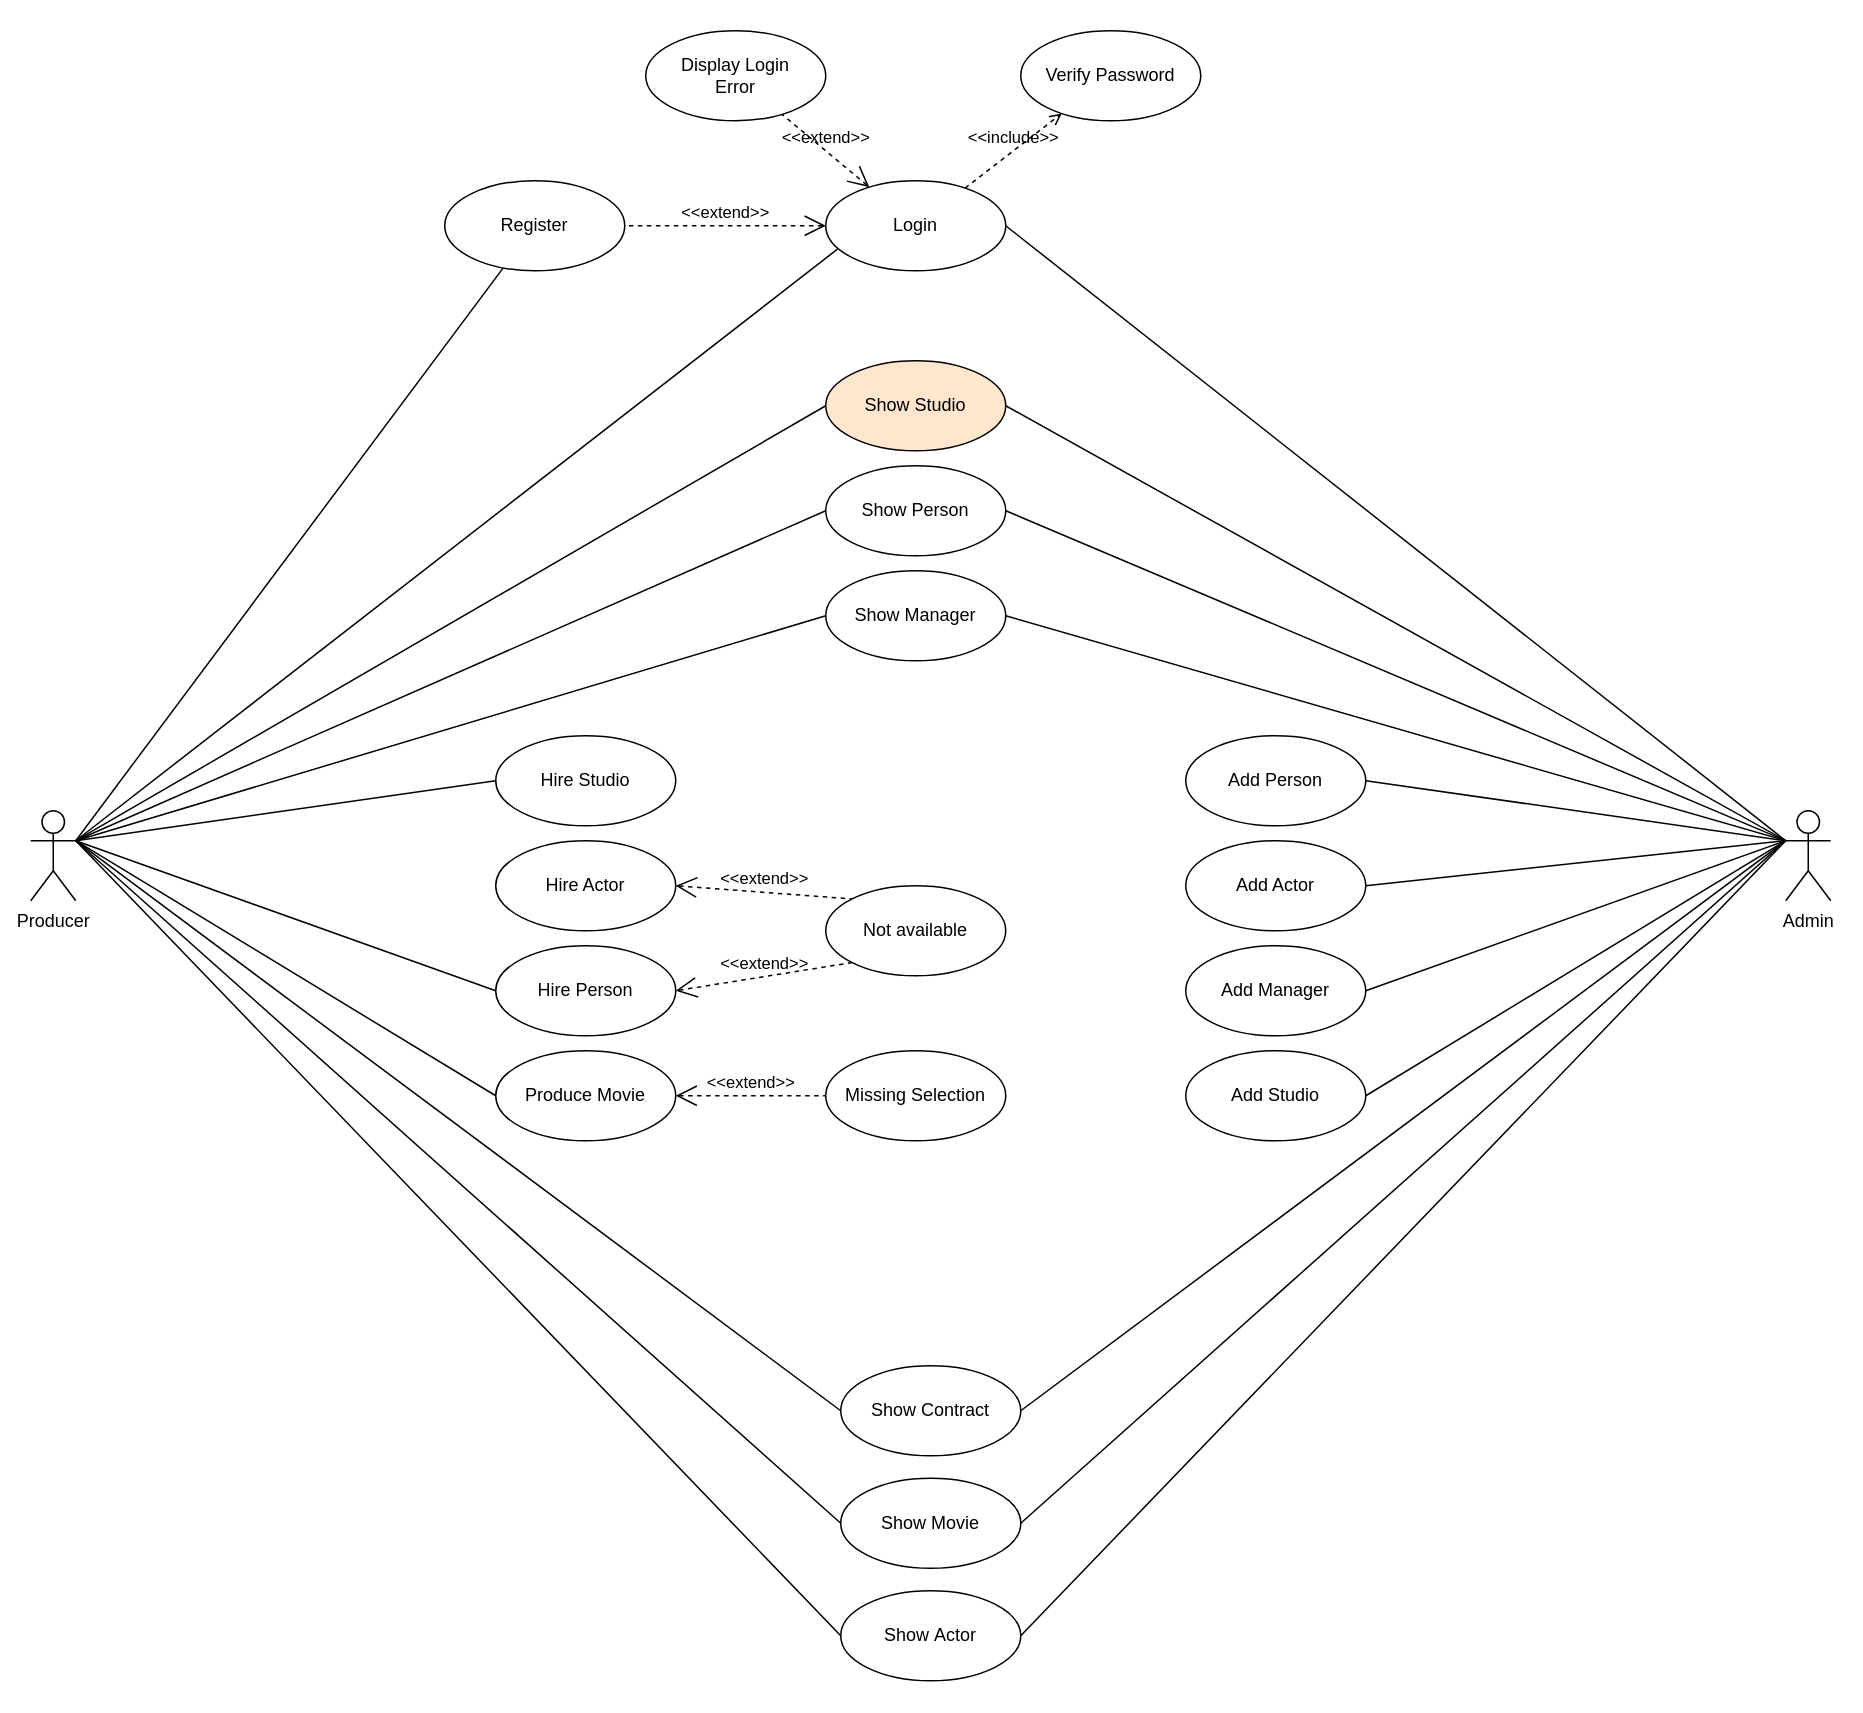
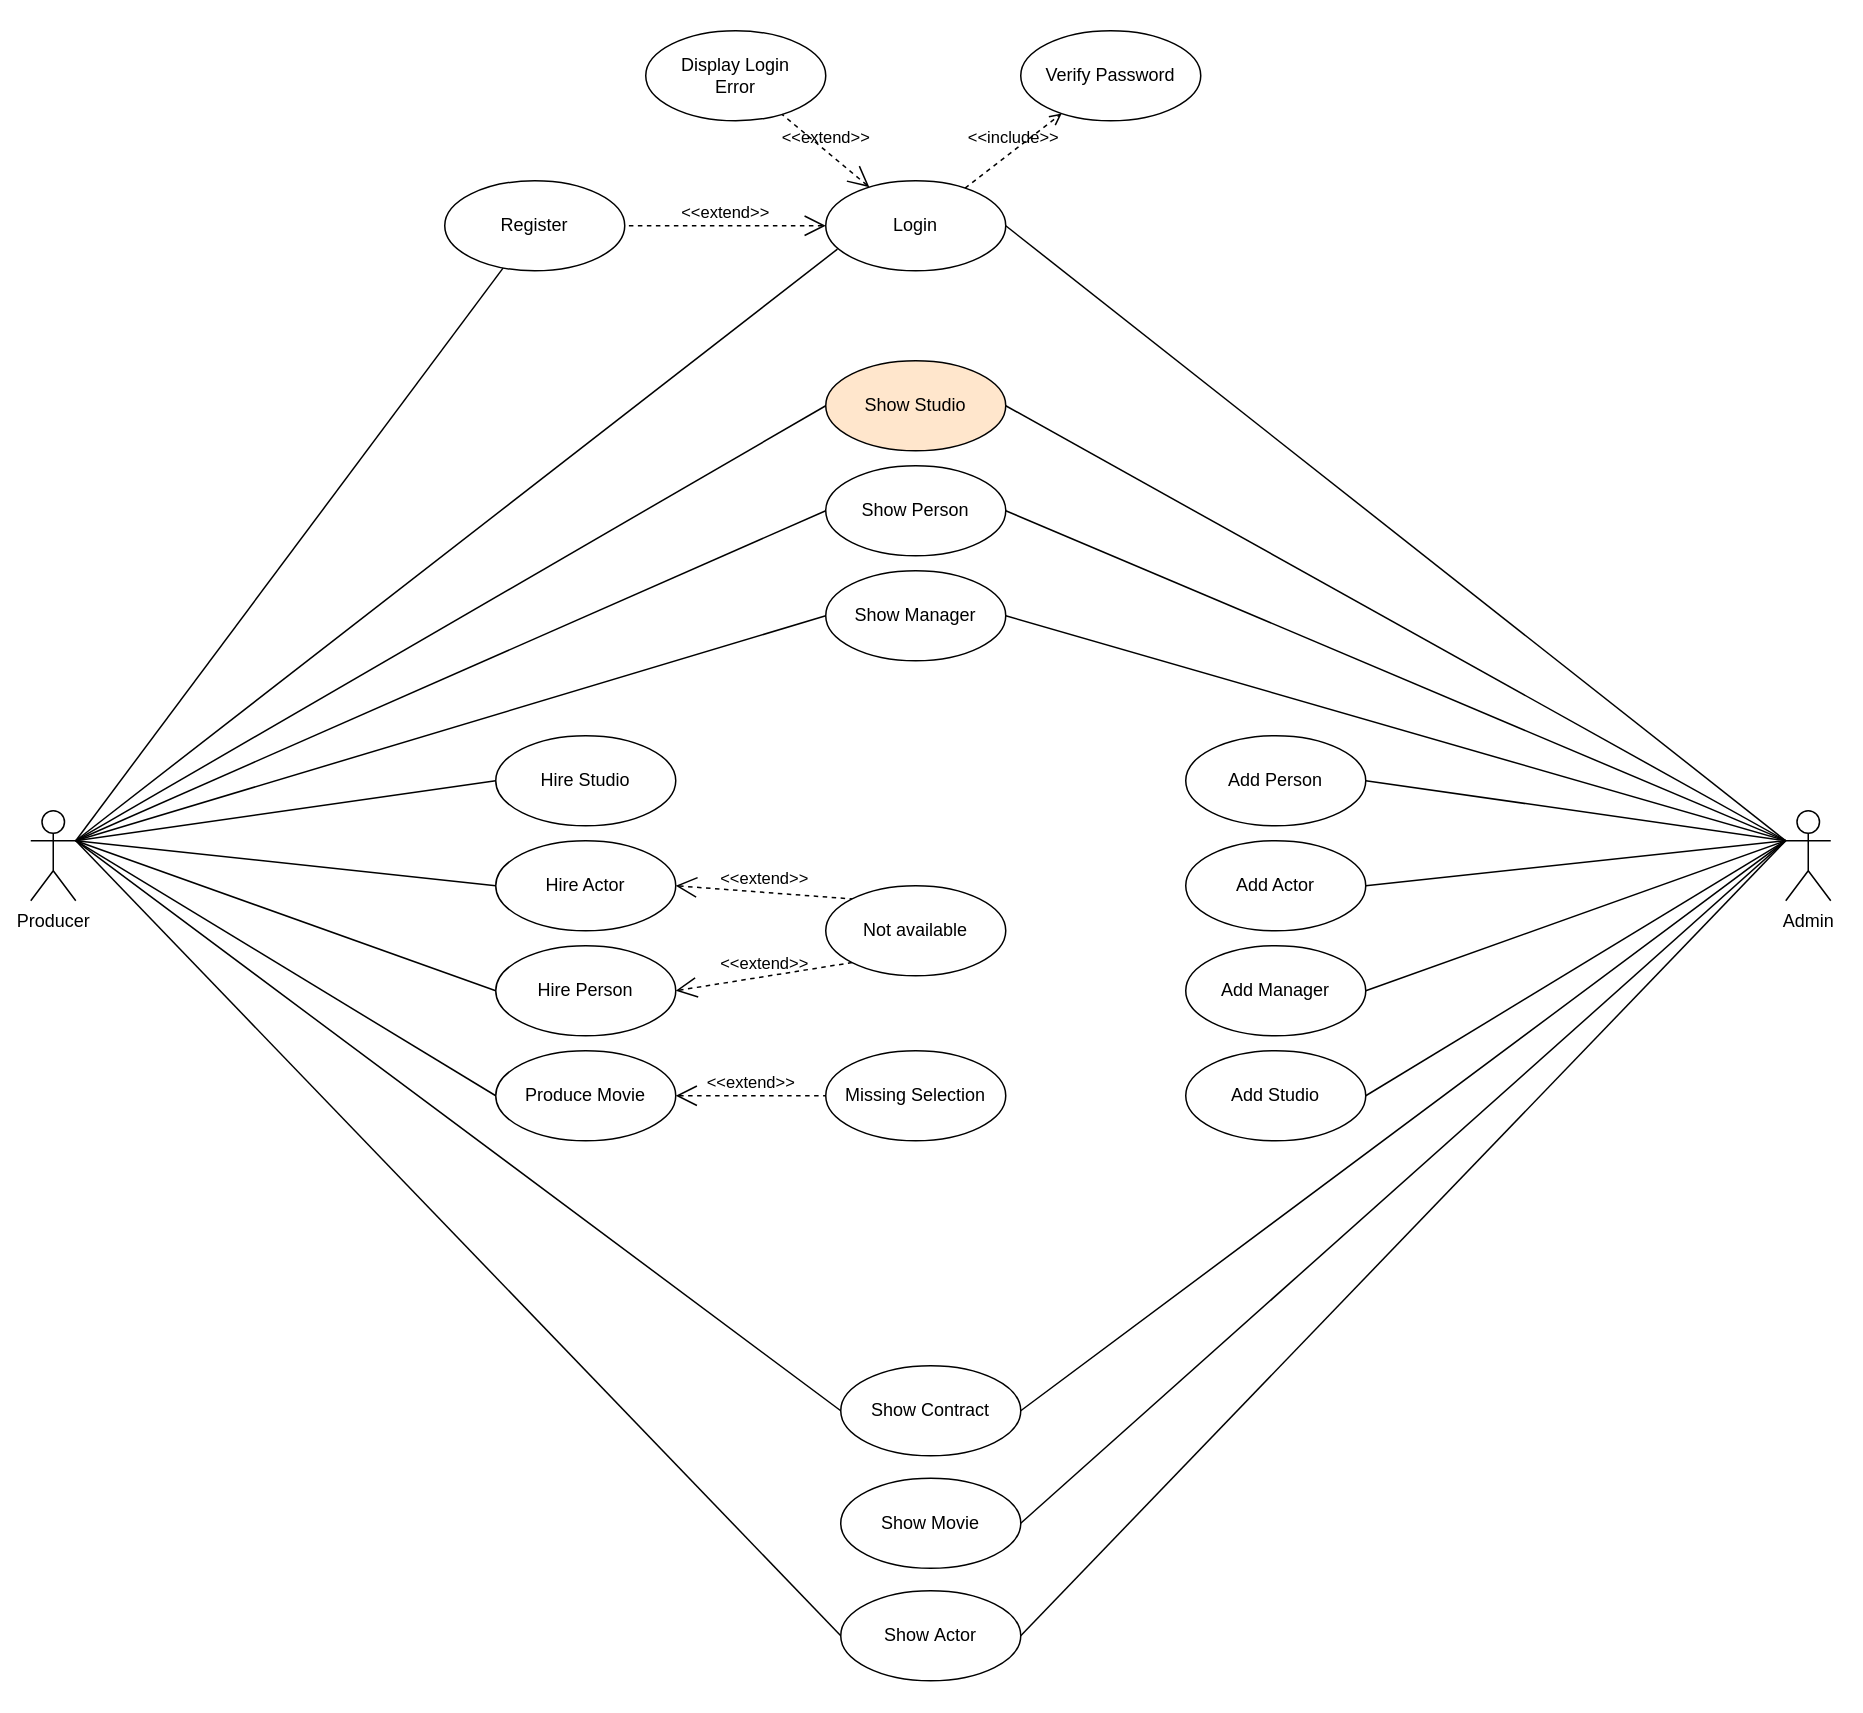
+ <mxCell id="27" value="" style="endArrow=none;html=1;rounded=0;entryX=1;entryY=0.333;entryDx=0;entryDy=0;entryPerimeter=0;exitX=0;exitY=0.5;exitDx=0;exitDy=0;" parent="1" source="23" target="2" edge="1"><mxGeometry width="50" height="50" relative="1" as="geometry"><mxPoint x="650" y="810" as="sourcePoint" /><mxPoint x="700" y="760" as="targetPoint" /></mxGeometry></mxCell>
- <mxCell id="32" value="" style="endArrow=none;html=1;rounded=0;entryX=1;entryY=0.333;entryDx=0;entryDy=0;entryPerimeter=0;exitX=0;exitY=0.5;exitDx=0;exitDy=0;" parent="1" source="30" target="2" edge="1"><mxGeometry width="50" height="50" relative="1" as="geometry"><mxPoint x="590" y="1010" as="sourcePoint" /><mxPoint x="240" y="740" as="targetPoint" /></mxGeometry></mxCell>
